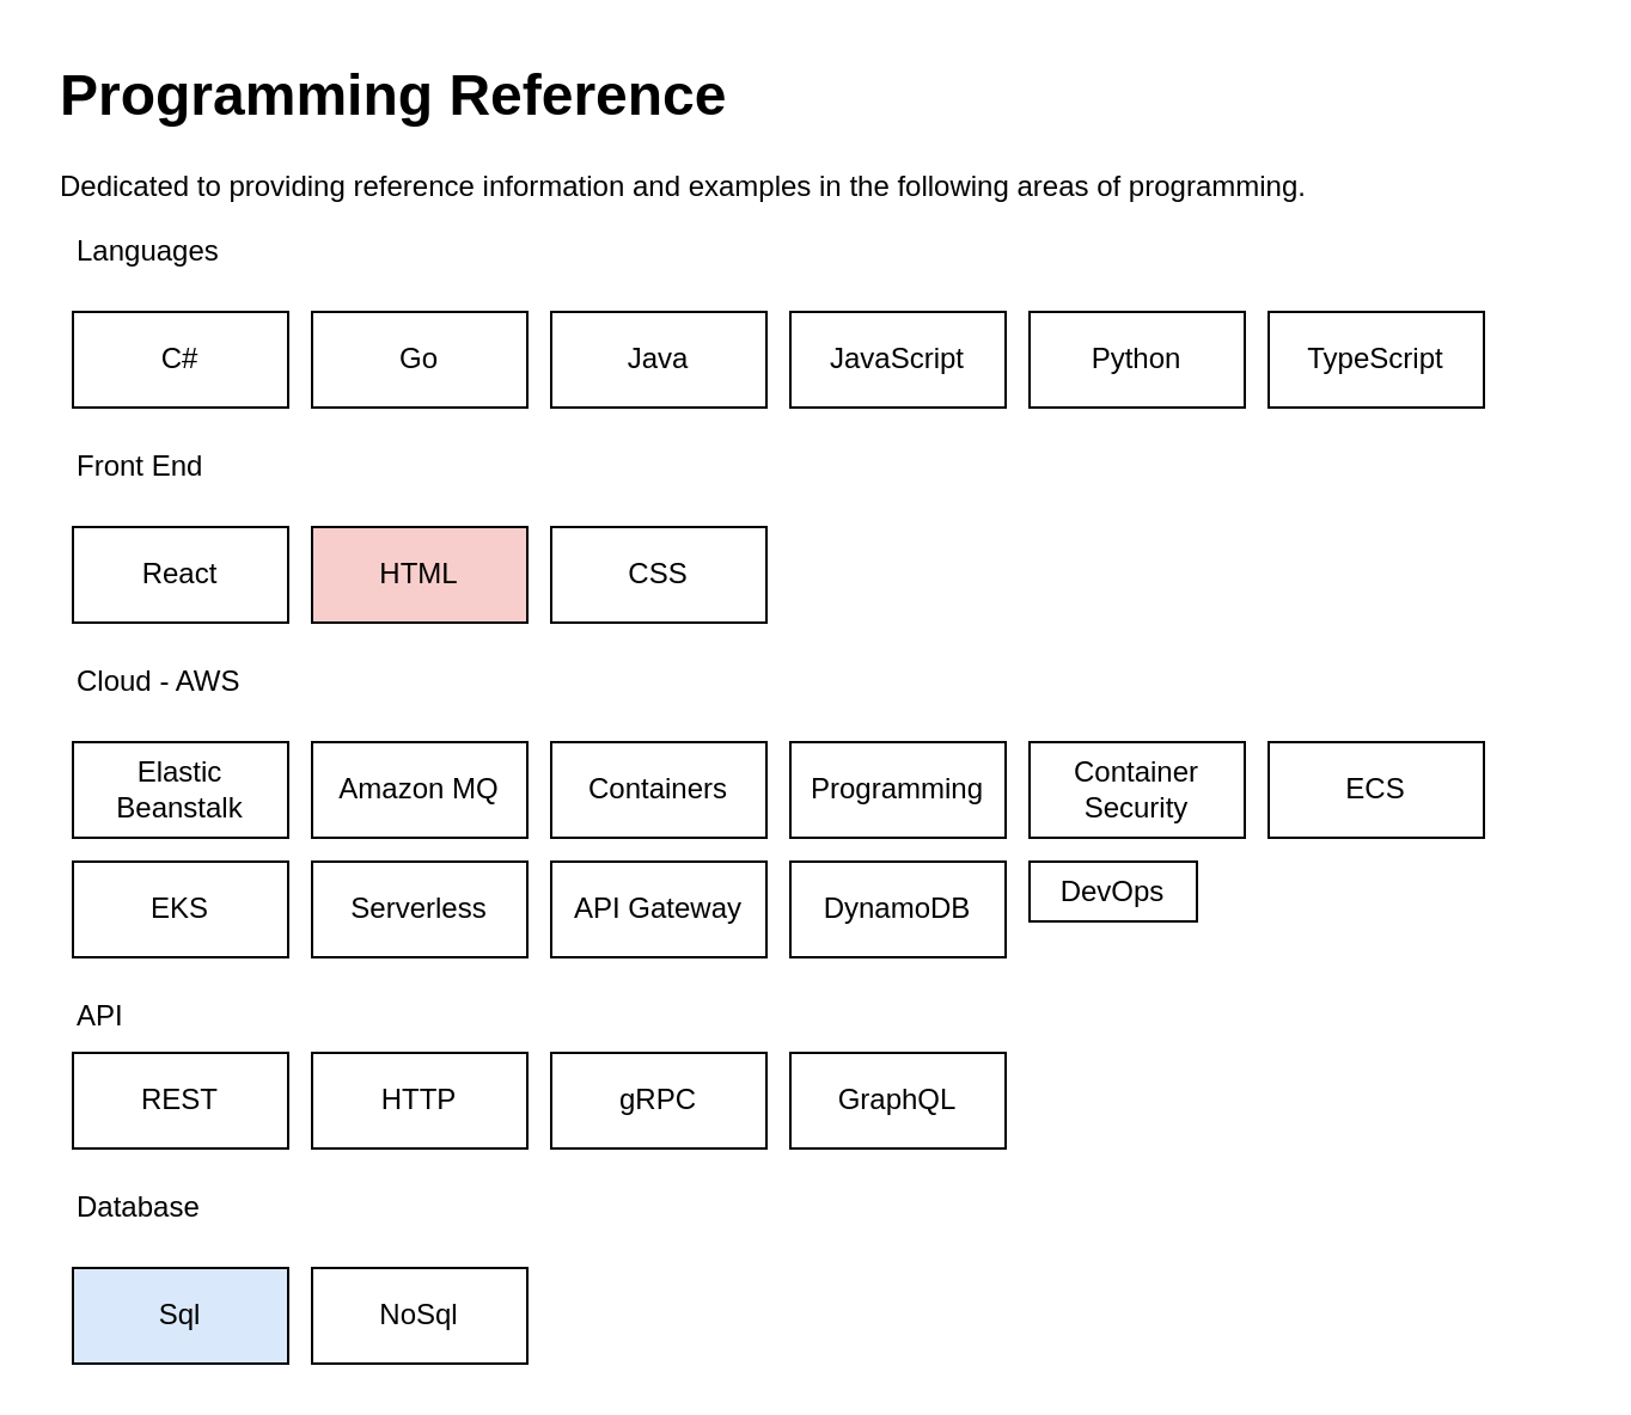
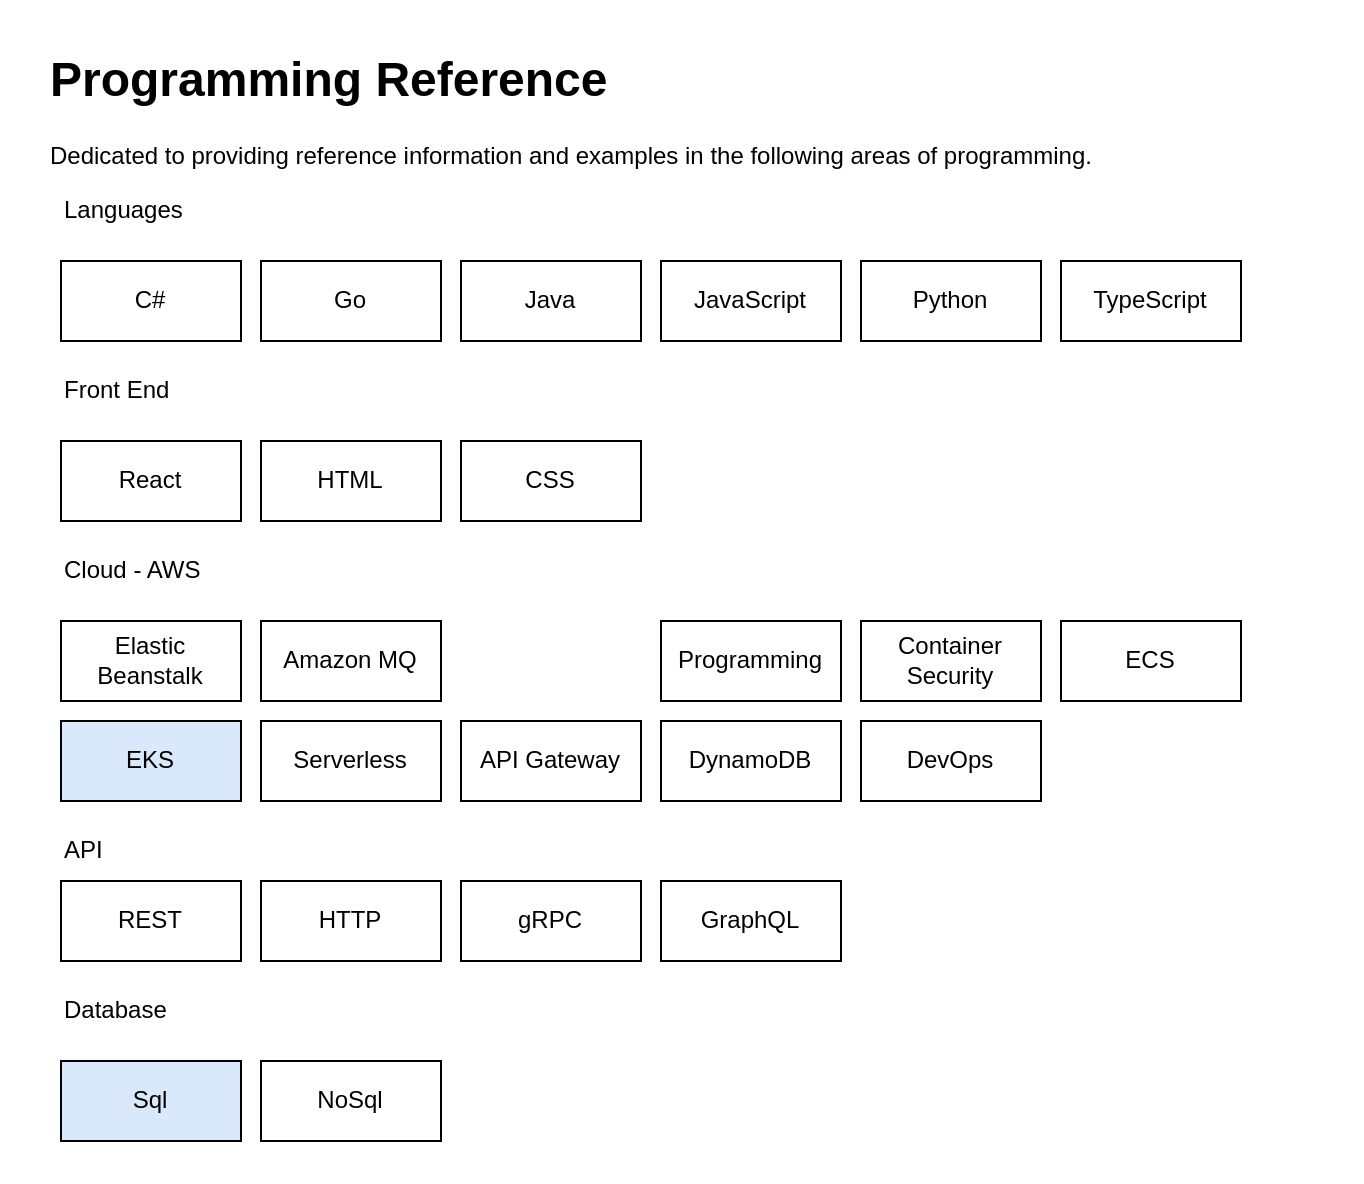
- <mxCell id="32" value="HTML" style="rounded=0;whiteSpace=wrap;html=1;fontStyle=0;fillColor=#f8cecc;" parent="1" vertex="1"><mxGeometry x="130" y="220" width="90" height="40" as="geometry" /></mxCell>
+ <mxCell id="32" value="HTML" style="rounded=0;whiteSpace=wrap;html=1;fontStyle=0" parent="1" vertex="1"><mxGeometry x="130" y="220" width="90" height="40" as="geometry" /></mxCell>
- <mxCell id="19" value="Containers" style="rounded=0;whiteSpace=wrap;html=1;" parent="1" vertex="1"><mxGeometry x="230" y="310" width="90" height="40" as="geometry" /></mxCell>
- <mxCell id="28" value="DevOps" style="rounded=0;whiteSpace=wrap;html=1;" parent="1" vertex="1"><mxGeometry x="430" y="360" width="70" height="25" as="geometry" /></mxCell>
+ <mxCell id="28" value="DevOps" style="rounded=0;whiteSpace=wrap;html=1;" parent="1" vertex="1"><mxGeometry x="430" y="360" width="90" height="40" as="geometry" /></mxCell>
- <mxCell id="25" value="EKS" style="rounded=0;whiteSpace=wrap;html=1;" parent="1" vertex="1"><mxGeometry x="30" y="360" width="90" height="40" as="geometry" /></mxCell>
+ <mxCell id="25" value="EKS" style="rounded=0;whiteSpace=wrap;html=1;fillColor=#dae8fc;" parent="1" vertex="1"><mxGeometry x="30" y="360" width="90" height="40" as="geometry" /></mxCell>
